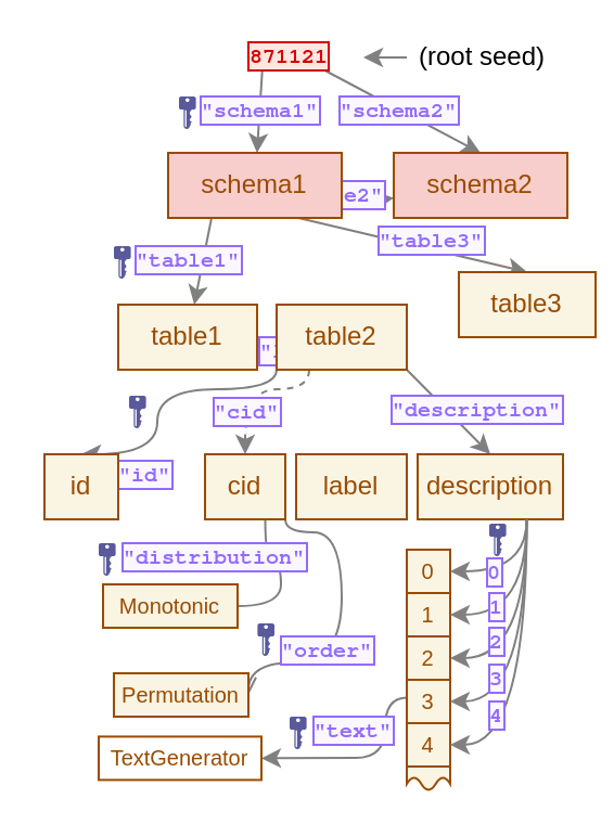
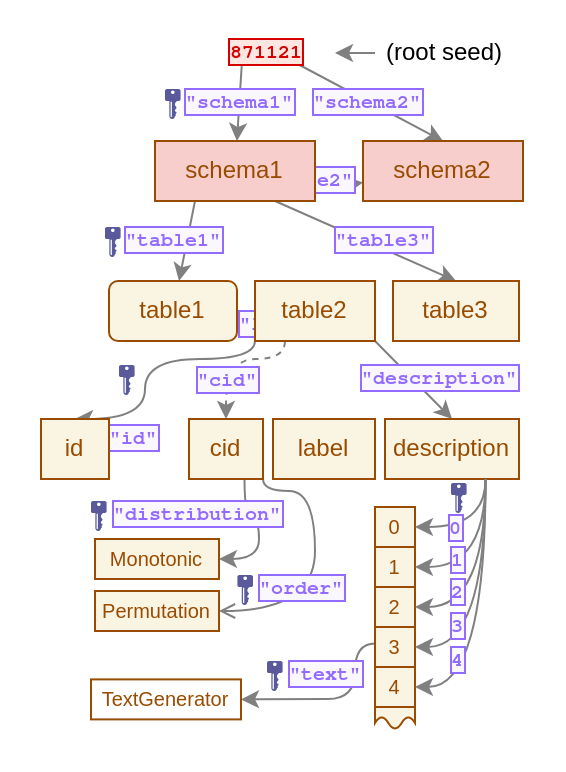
- <mxCell id="17" value="table3" style="rounded=0;whiteSpace=wrap;html=1;fillColor=#FAF4E3;strokeColor=#994C00;fontColor=#994C00;" parent="1" vertex="1"><mxGeometry x="211" y="125" width="63" height="30" as="geometry" /></mxCell>
+ <mxCell id="17" value="table3" style="rounded=0;whiteSpace=wrap;html=1;fillColor=#FAF4E3;strokeColor=#994C00;fontColor=#994C00;" parent="1" vertex="1"><mxGeometry x="196" y="140" width="63" height="30" as="geometry" /></mxCell>
- <mxCell id="15" value="table1" style="rounded=0;whiteSpace=wrap;html=1;fillColor=#FAF4E3;strokeColor=#994C00;fontColor=#994C00;" parent="1" vertex="1"><mxGeometry x="54" y="140" width="64" height="30" as="geometry" /></mxCell>
+ <mxCell id="15" value="table1" style="whiteSpace=wrap;html=1;fillColor=#FAF4E3;strokeColor=#994C00;fontColor=#994C00;rounded=1;" parent="1" vertex="1"><mxGeometry x="54" y="140" width="64" height="30" as="geometry" /></mxCell>
- <mxCell id="20" value="&quot;distribution&quot;" style="edgeStyle=orthogonalEdgeStyle;rounded=0;orthogonalLoop=1;jettySize=auto;html=1;exitX=0.75;exitY=1;exitDx=0;exitDy=0;entryX=1;entryY=0.5;entryDx=0;entryDy=0;curved=1;fontFamily=FreeMono;fontStyle=1;labelBackgroundColor=#FAF7FF;fontColor=#936BFF;fontSize=10;labelBorderColor=#936BFF;spacing=2;strokeWidth=1;strokeColor=#808080;endArrow=none;" parent="1" source="22" target="24" edge="1"><mxGeometry x="-0.496" y="-24" relative="1" as="geometry"><mxPoint as="offset" /></mxGeometry></mxCell>
+ <mxCell id="20" value="&quot;distribution&quot;" style="edgeStyle=orthogonalEdgeStyle;rounded=0;orthogonalLoop=1;jettySize=auto;html=1;exitX=0.75;exitY=1;exitDx=0;exitDy=0;entryX=1;entryY=0.5;entryDx=0;entryDy=0;curved=1;fontFamily=FreeMono;fontStyle=1;labelBackgroundColor=#FAF7FF;fontColor=#936BFF;fontSize=10;labelBorderColor=#936BFF;spacing=2;strokeWidth=1;strokeColor=#808080;" parent="1" source="22" target="24" edge="1"><mxGeometry x="-0.496" y="-24" relative="1" as="geometry"><mxPoint as="offset" /></mxGeometry></mxCell>
- <mxCell id="25" value="Permutation" style="rounded=0;whiteSpace=wrap;html=1;fontSize=10;fillColor=#FAF4E3;strokeColor=#994C00;fontColor=#994C00;" parent="1" vertex="1"><mxGeometry x="52" y="310" width="62" height="20" as="geometry" /></mxCell>
+ <mxCell id="25" value="Permutation" style="rounded=0;whiteSpace=wrap;html=1;fontSize=10;fillColor=#FAF4E3;strokeColor=#994C00;fontColor=#994C00;" parent="1" vertex="1"><mxGeometry x="47" y="295" width="62" height="20" as="geometry" /></mxCell>
